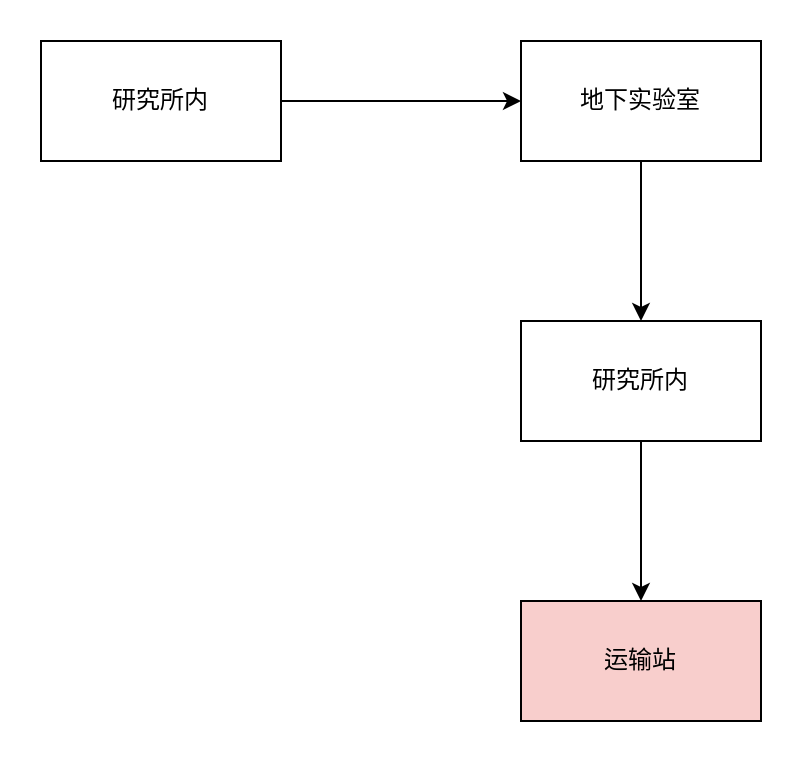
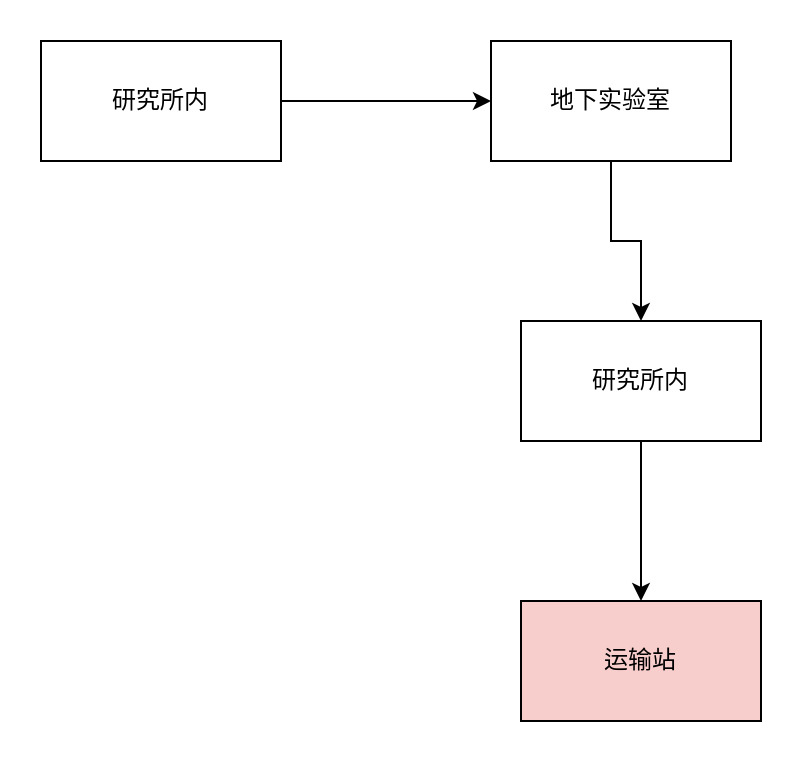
- <mxCell id="5" value="地下实验室" style="rounded=0;whiteSpace=wrap;html=1;" parent="1" vertex="1"><mxGeometry x="260" y="20" width="120" height="60" as="geometry" /></mxCell>
+ <mxCell id="5" value="地下实验室" style="rounded=0;whiteSpace=wrap;html=1;" parent="1" vertex="1"><mxGeometry x="245" y="20" width="120" height="60" as="geometry" /></mxCell>
